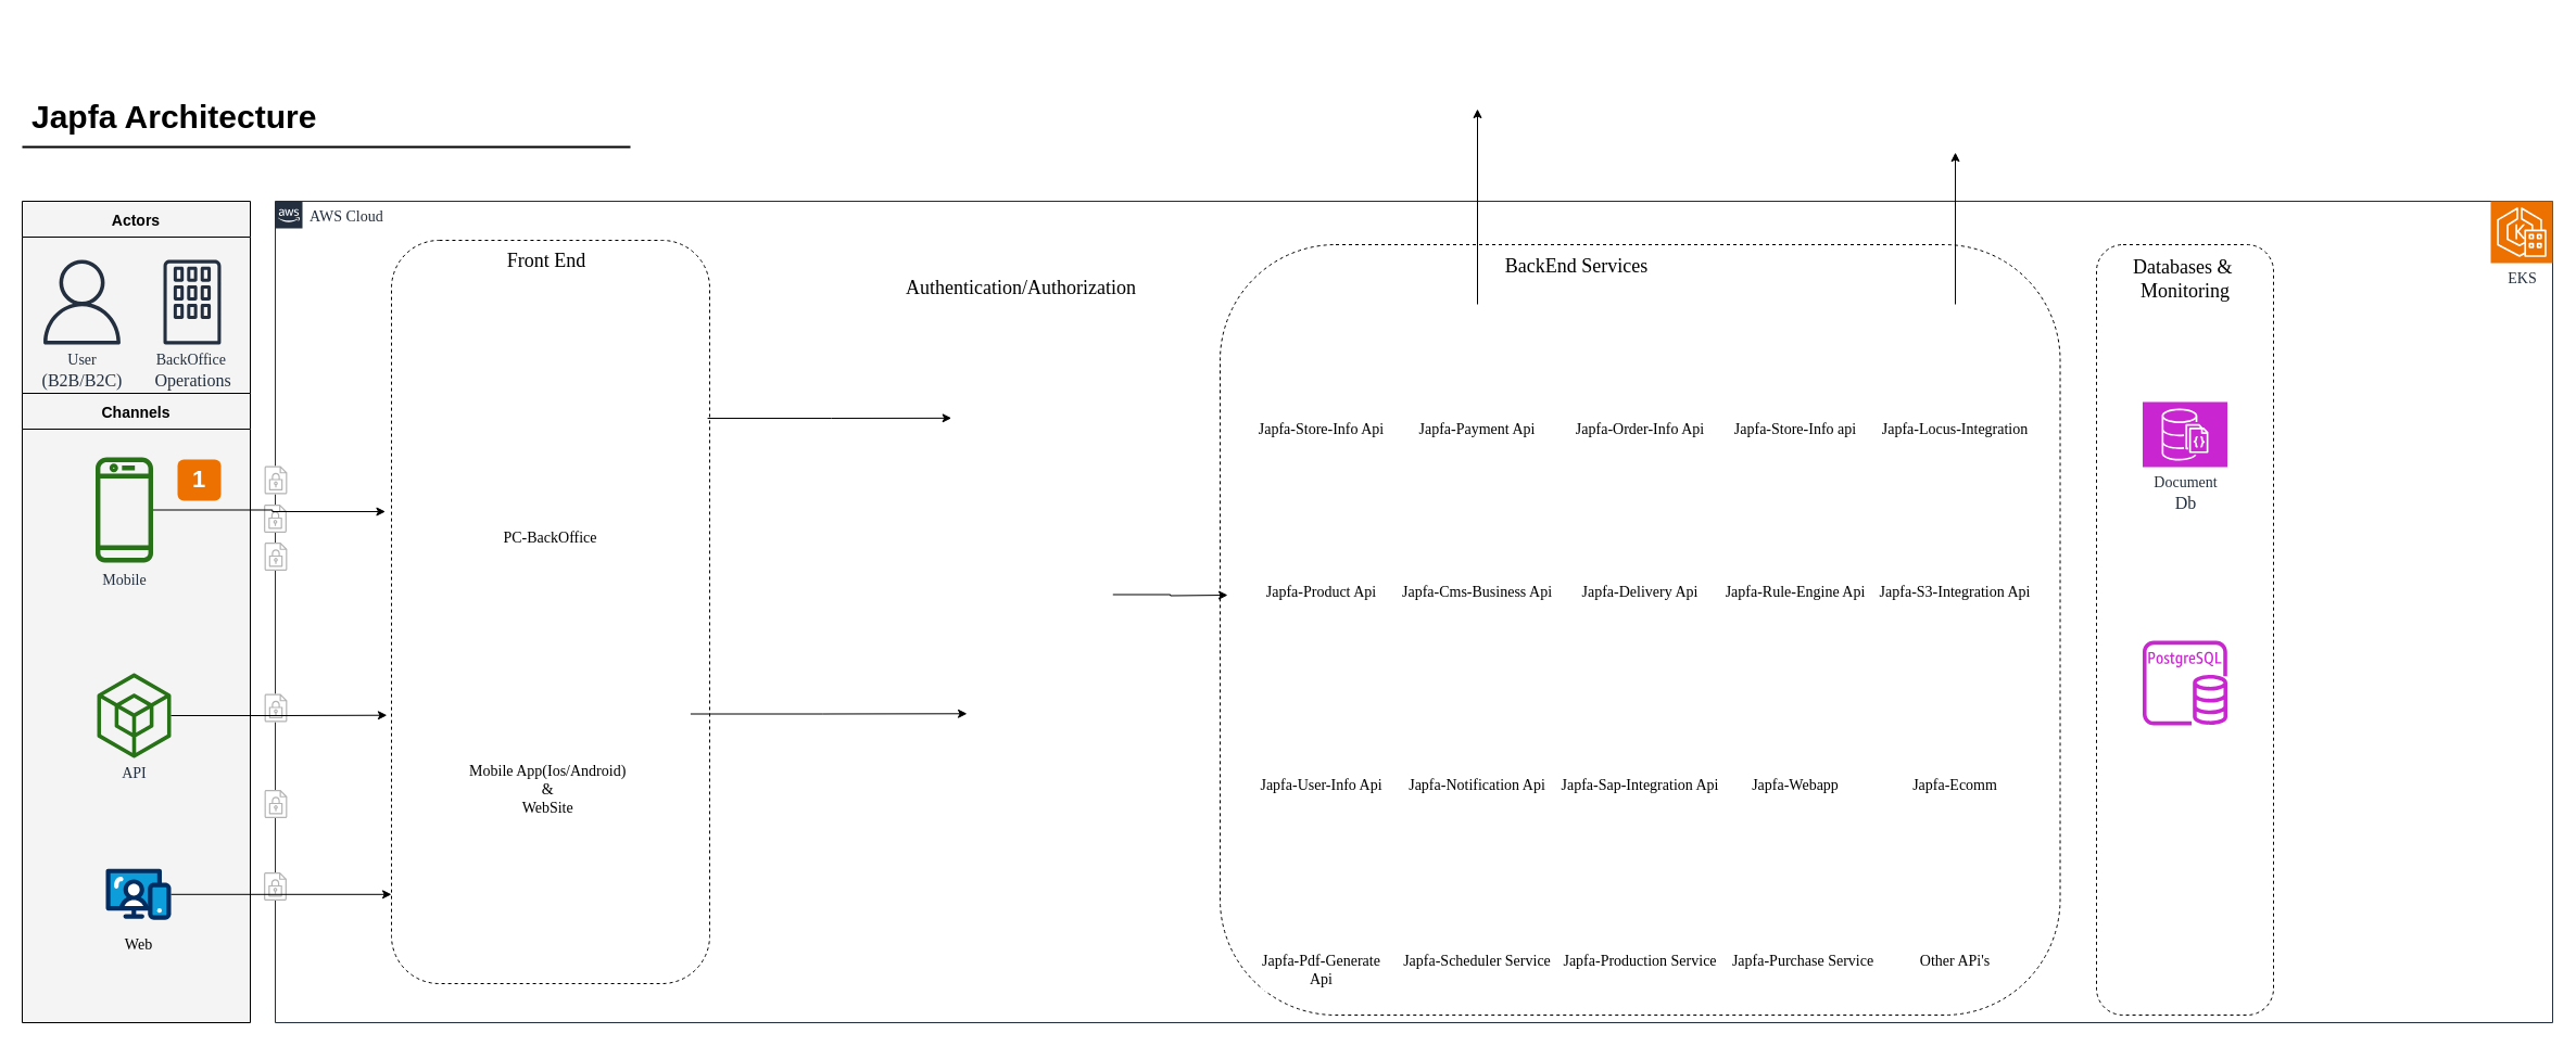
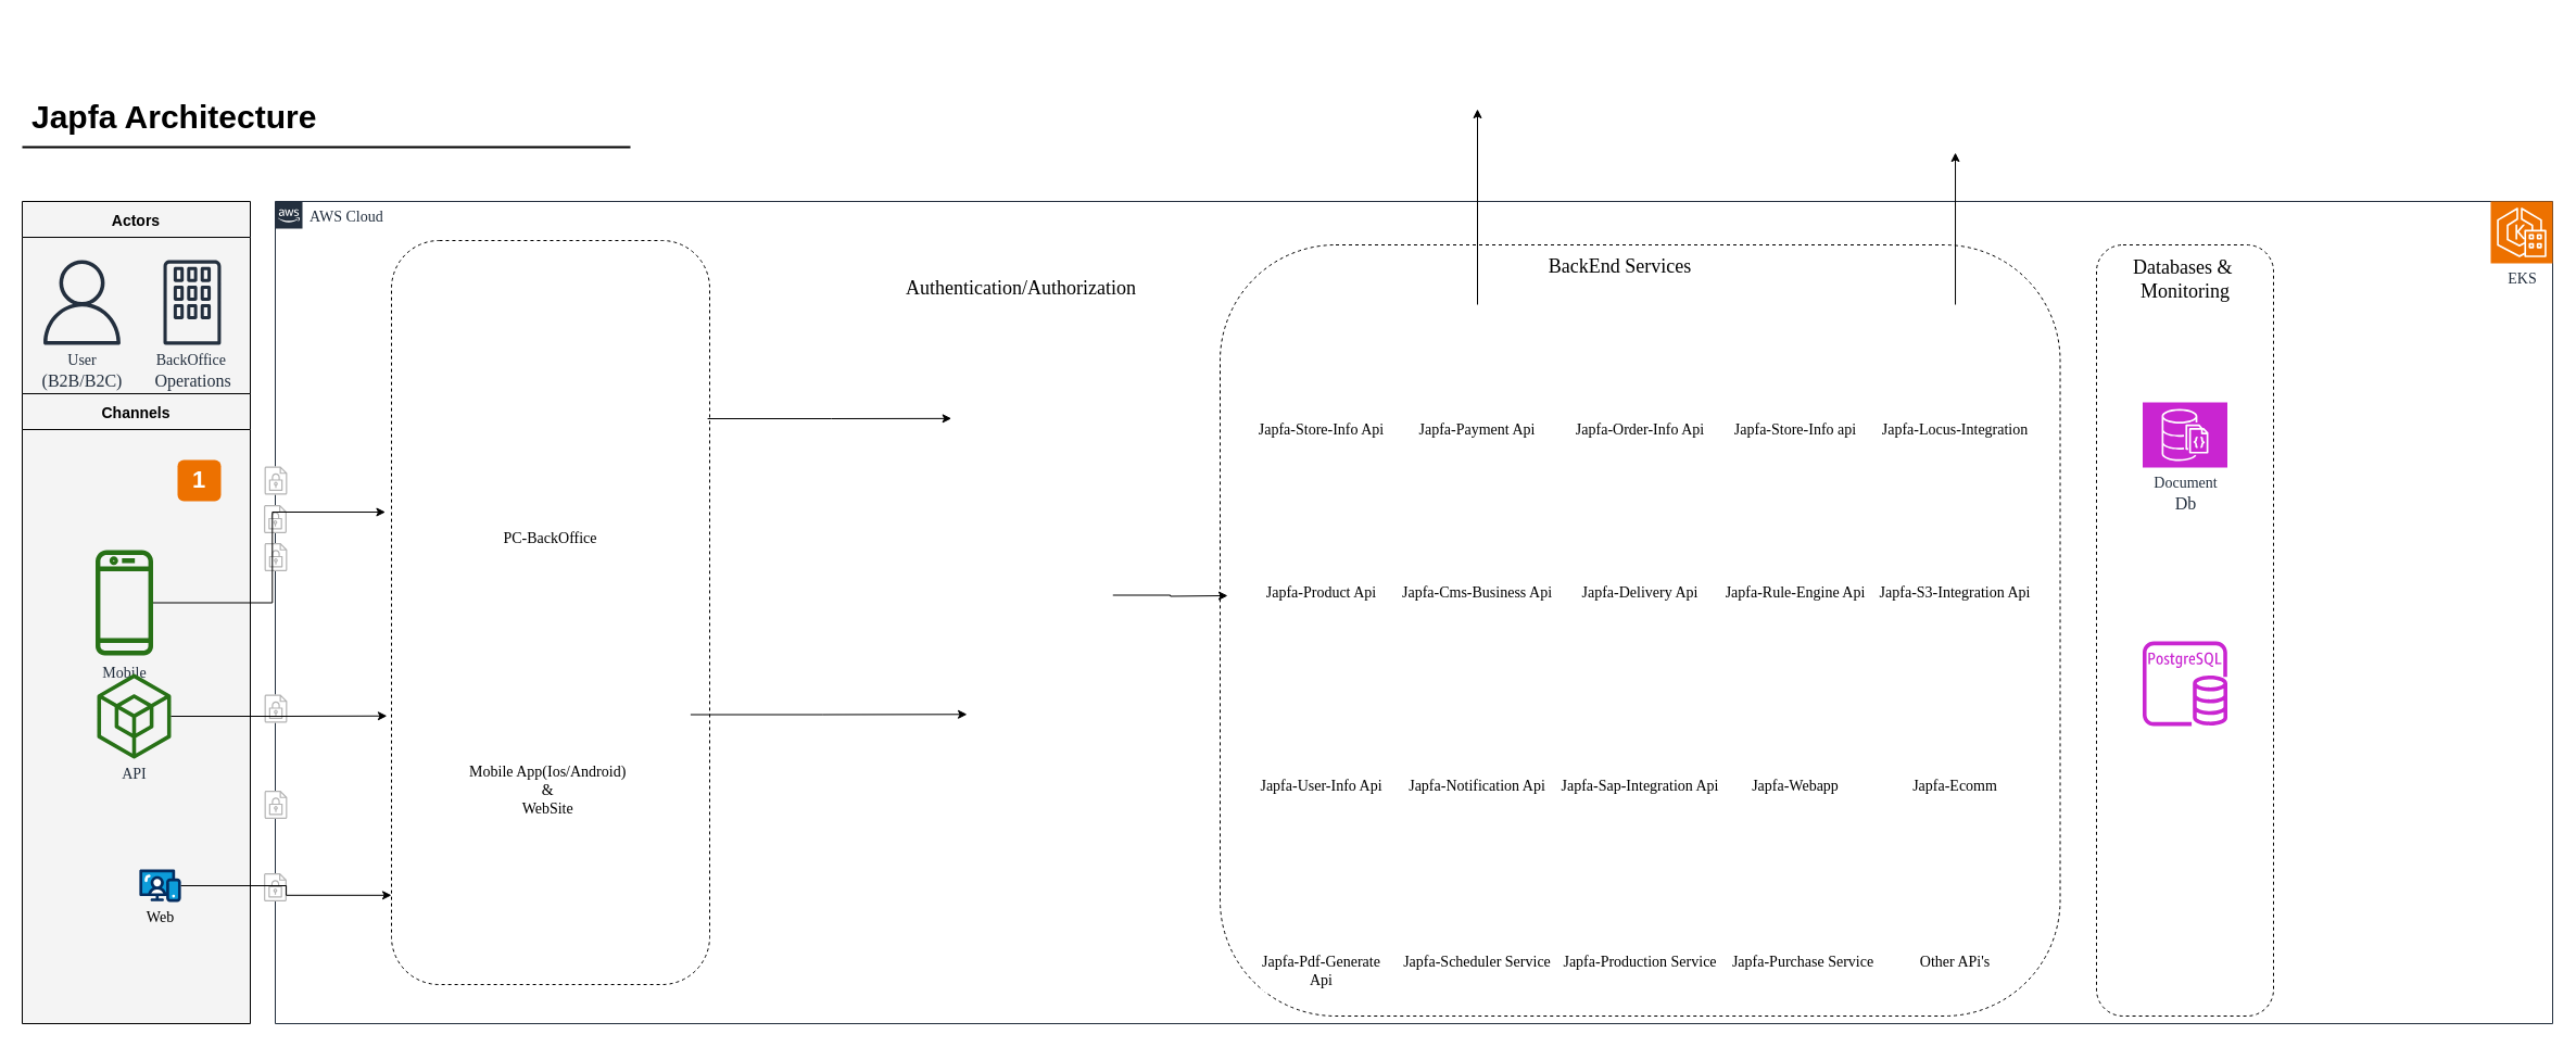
- <mxCell id="6" value="&lt;font style=&quot;font-size: 18px;&quot; face=&quot;Times New Roman&quot;&gt;Front End&lt;/font&gt;" style="text;html=1;align=center;verticalAlign=middle;whiteSpace=wrap;rounded=0;" parent="2" vertex="1"><mxGeometry x="197" y="40" width="106" height="30" as="geometry" /></mxCell>
- <mxCell id="14" value="&lt;font style=&quot;font-size: 18px;&quot; face=&quot;Times New Roman&quot;&gt;BackEnd Services&lt;/font&gt;" style="text;html=1;align=center;verticalAlign=middle;whiteSpace=wrap;rounded=0;" parent="2" vertex="1"><mxGeometry x="1087" y="45" width="223" height="30" as="geometry" /></mxCell>
+ <mxCell id="14" value="&lt;font style=&quot;font-size: 18px;&quot; face=&quot;Times New Roman&quot;&gt;BackEnd Services&lt;/font&gt;" style="text;html=1;align=center;verticalAlign=middle;whiteSpace=wrap;rounded=0;" parent="2" vertex="1"><mxGeometry x="1127" y="45" width="223" height="30" as="geometry" /></mxCell>
- <mxCell id="46" value="&lt;font style=&quot;font-size: 14px;&quot; face=&quot;Times New Roman&quot;&gt;Mobile&lt;/font&gt;" style="outlineConnect=0;fontColor=#232F3E;gradientColor=none;strokeColor=none;fillColor=#277116;dashed=0;verticalLabelPosition=bottom;verticalAlign=top;align=center;html=1;fontSize=12;fontStyle=0;shape=mxgraph.aws4.mobile_client;labelBackgroundColor=none;" parent="45" vertex="1"><mxGeometry x="67.5" y="57.5" width="53" height="100" as="geometry" /></mxCell>
+ <mxCell id="46" value="&lt;font style=&quot;font-size: 14px;&quot; face=&quot;Times New Roman&quot;&gt;Mobile&lt;/font&gt;" style="outlineConnect=0;fontColor=#232F3E;gradientColor=none;strokeColor=none;fillColor=#277116;dashed=0;verticalLabelPosition=bottom;verticalAlign=top;align=center;html=1;fontSize=12;fontStyle=0;shape=mxgraph.aws4.mobile_client;labelBackgroundColor=none;" parent="45" vertex="1"><mxGeometry x="67.5" y="142.5" width="53" height="100" as="geometry" /></mxCell>
- <mxCell id="49" value="&lt;font style=&quot;font-size: 14px;&quot; face=&quot;Times New Roman&quot;&gt;Web&lt;/font&gt;" style="verticalLabelPosition=bottom;aspect=fixed;html=1;shape=mxgraph.salesforce.web;" parent="45" vertex="1"><mxGeometry x="77" y="438" width="60" height="47.4" as="geometry" /></mxCell>
+ <mxCell id="49" value="&lt;font style=&quot;font-size: 14px;&quot; face=&quot;Times New Roman&quot;&gt;Web&lt;/font&gt;" style="verticalLabelPosition=bottom;aspect=fixed;html=1;shape=mxgraph.salesforce.web;" parent="45" vertex="1"><mxGeometry x="77" y="438" width="100" height="30" as="geometry" /></mxCell>
